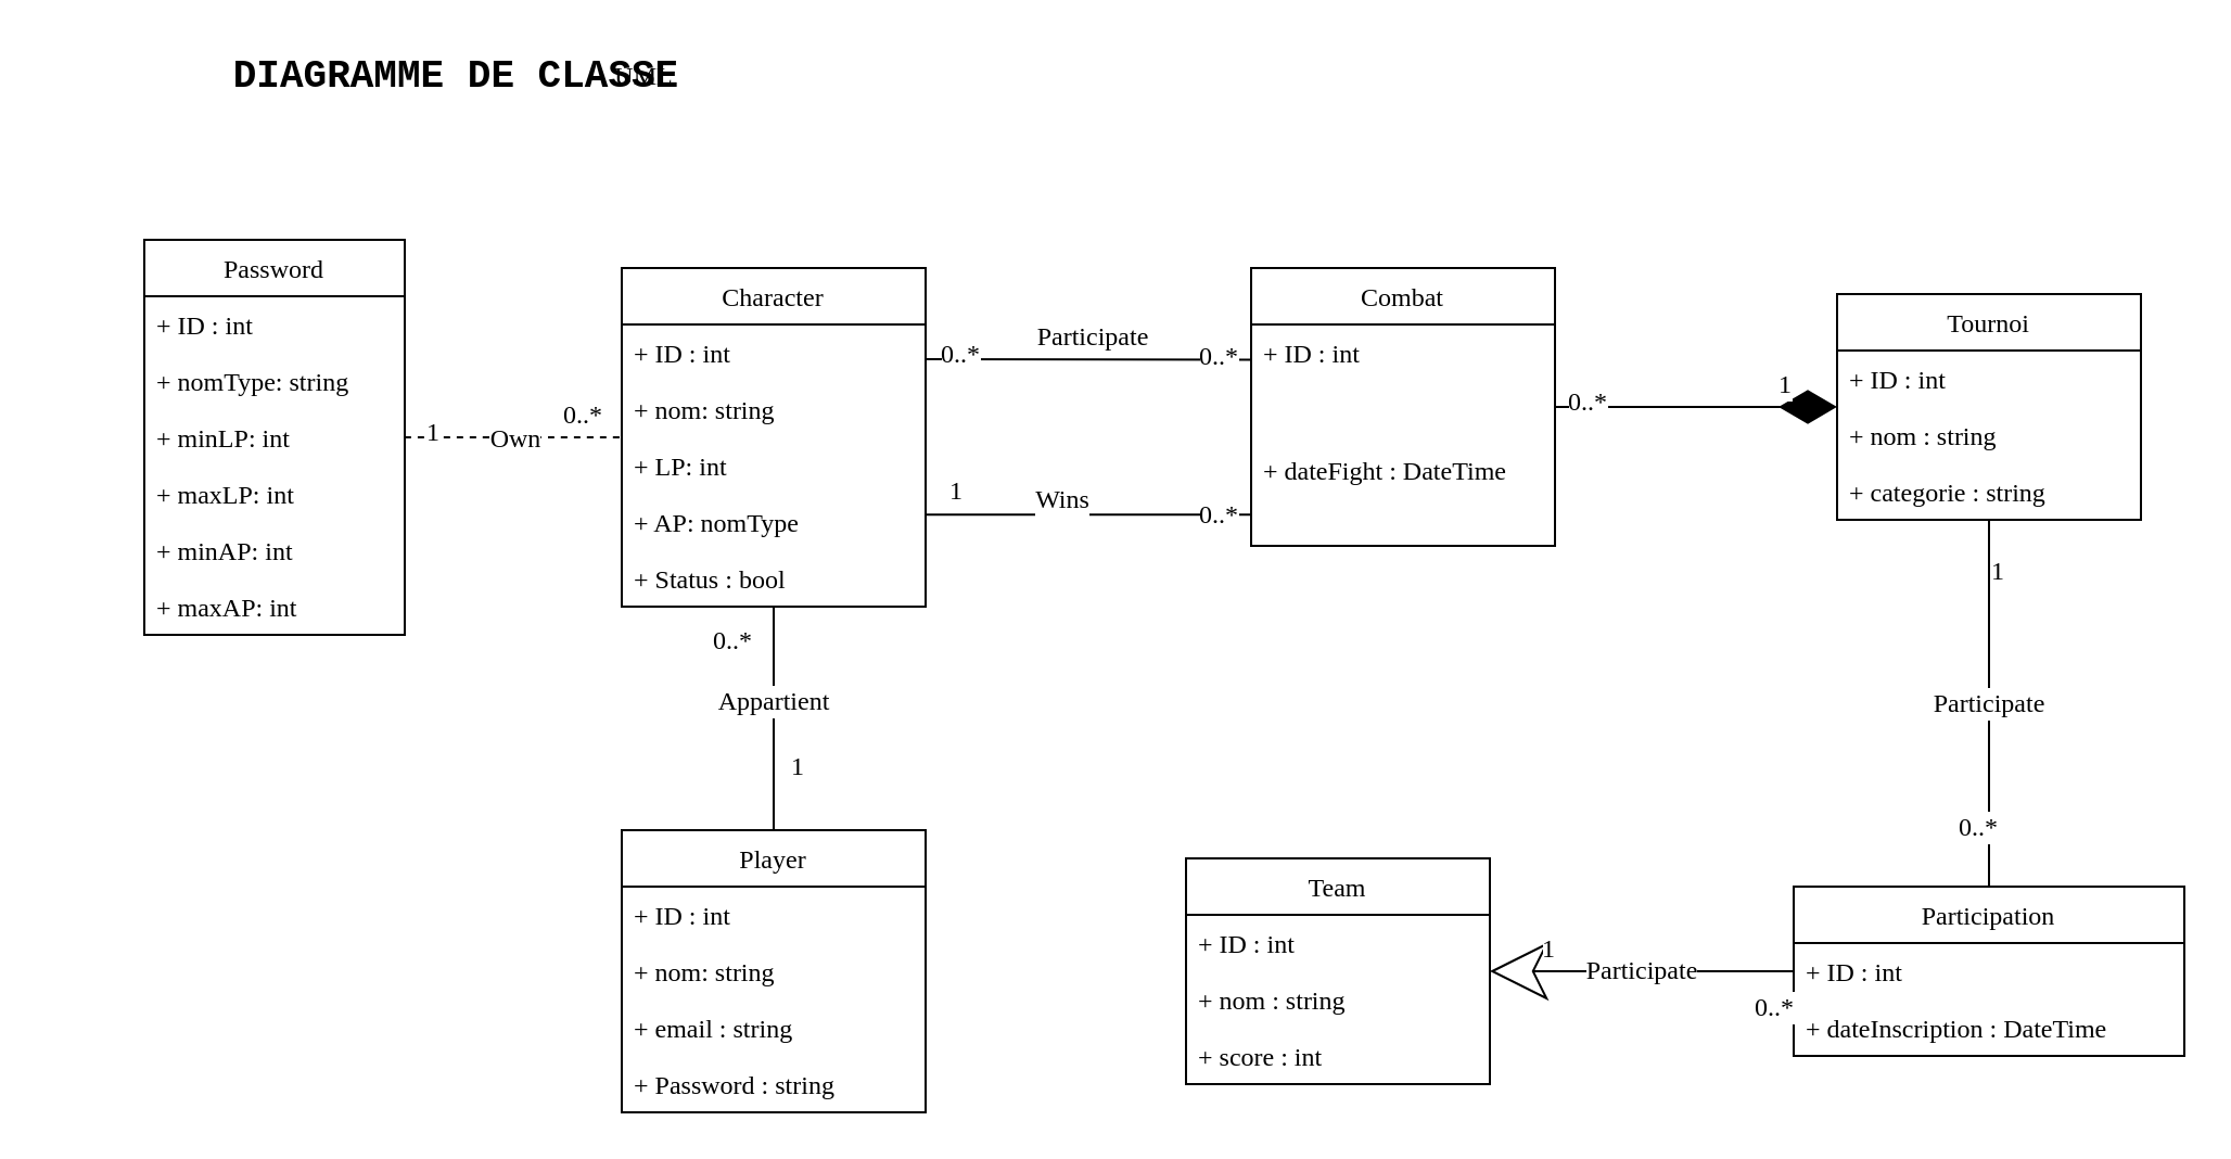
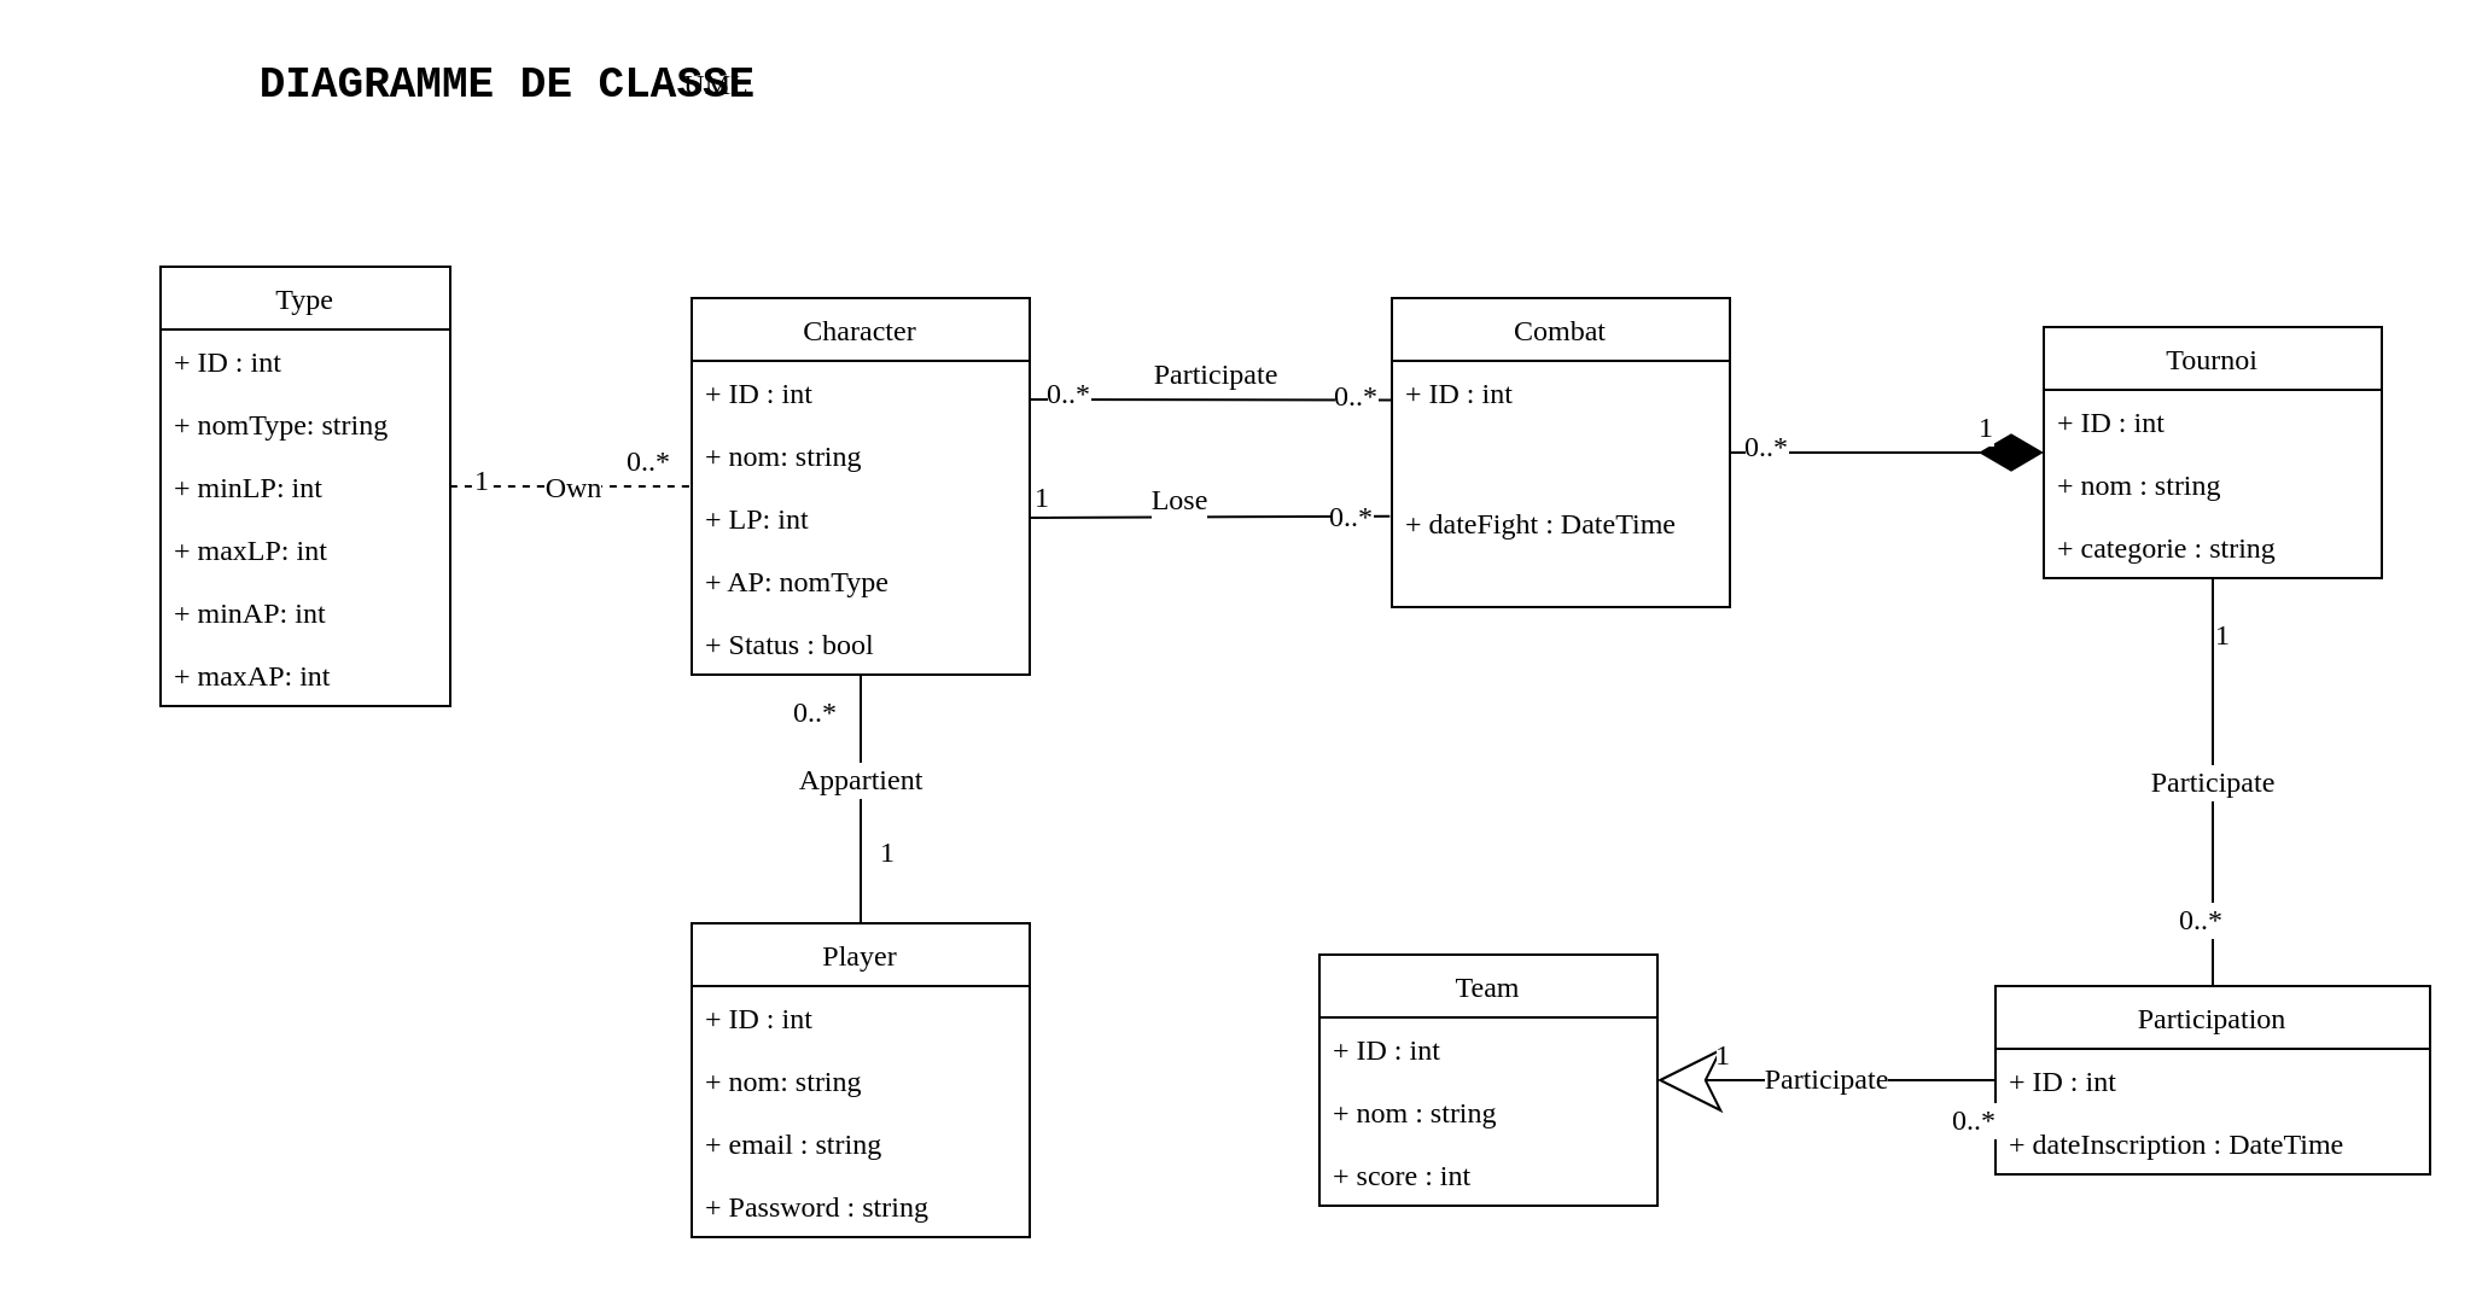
- <mxCell id="2" value="Password" style="swimlane;fontStyle=0;childLayout=stackLayout;horizontal=1;startSize=26;fillColor=none;horizontalStack=0;resizeParent=1;resizeParentMax=0;resizeLast=0;collapsible=1;marginBottom=0;fontFamily=Comic Sans MS;fontSize=12;" vertex="1" parent="1"><mxGeometry x="66" y="110" width="120" height="182" as="geometry" /></mxCell>
+ <mxCell id="2" value="Type" style="swimlane;fontStyle=0;childLayout=stackLayout;horizontal=1;startSize=26;fillColor=none;horizontalStack=0;resizeParent=1;resizeParentMax=0;resizeLast=0;collapsible=1;marginBottom=0;fontFamily=Comic Sans MS;fontSize=12;" vertex="1" parent="1"><mxGeometry x="66" y="110" width="120" height="182" as="geometry" /></mxCell>
+ <mxCell id="60" style="rounded=0;orthogonalLoop=1;jettySize=auto;html=1;fontFamily=Comic Sans MS;fontSize=12;endArrow=none;endFill=0;exitX=1;exitY=0.5;exitDx=0;exitDy=0;entryX=-0.006;entryY=0.215;entryDx=0;entryDy=0;entryPerimeter=0;" edge="1" parent="1" source="16" target="46"><mxGeometry relative="1" as="geometry"><mxPoint x="386" y="283" as="sourcePoint" /><mxPoint x="666" y="393.029" as="targetPoint" /></mxGeometry></mxCell>
+ <mxCell id="61" value="Lose" style="edgeLabel;html=1;align=center;verticalAlign=middle;resizable=0;points=[];fontSize=12;fontFamily=Comic Sans MS;" vertex="1" connectable="0" parent="60"><mxGeometry x="0.189" y="7" relative="1" as="geometry"><mxPoint x="-27" as="offset" /></mxGeometry></mxCell>
+ <mxCell id="62" value="0..*" style="edgeLabel;html=1;align=center;verticalAlign=middle;resizable=0;points=[];fontSize=12;fontFamily=Comic Sans MS;" vertex="1" connectable="0" parent="60"><mxGeometry x="0.962" relative="1" as="geometry"><mxPoint x="-13" as="offset" /></mxGeometry></mxCell>
+ <mxCell id="63" value="1" style="edgeLabel;html=1;align=center;verticalAlign=middle;resizable=0;points=[];fontSize=12;fontFamily=Comic Sans MS;" vertex="1" connectable="0" parent="60"><mxGeometry x="-0.823" y="11" relative="1" as="geometry"><mxPoint x="-8" y="3" as="offset" /></mxGeometry></mxCell>
- <mxCell id="9" style="rounded=0;orthogonalLoop=1;jettySize=auto;html=1;fontFamily=Comic Sans MS;fontSize=12;endArrow=none;endFill=0;exitX=1.001;exitY=0.372;exitDx=0;exitDy=0;entryX=0;entryY=0.701;entryDx=0;entryDy=0;entryPerimeter=0;exitPerimeter=0;" edge="1" parent="1" source="17" target="46"><mxGeometry relative="1" as="geometry" /></mxCell>
- <mxCell id="10" value="Wins" style="edgeLabel;html=1;align=center;verticalAlign=middle;resizable=0;points=[];fontSize=12;fontFamily=Comic Sans MS;" vertex="1" connectable="0" parent="9"><mxGeometry x="0.189" y="7" relative="1" as="geometry"><mxPoint x="-27" as="offset" /></mxGeometry></mxCell>
- <mxCell id="11" value="0..*" style="edgeLabel;html=1;align=center;verticalAlign=middle;resizable=0;points=[];fontSize=12;fontFamily=Comic Sans MS;" vertex="1" connectable="0" parent="9"><mxGeometry x="0.962" relative="1" as="geometry"><mxPoint x="-13" as="offset" /></mxGeometry></mxCell>
- <mxCell id="12" value="1" style="edgeLabel;html=1;align=center;verticalAlign=middle;resizable=0;points=[];fontSize=12;fontFamily=Comic Sans MS;" vertex="1" connectable="0" parent="9"><mxGeometry x="-0.823" y="11" relative="1" as="geometry"><mxPoint as="offset" /></mxGeometry></mxCell>
